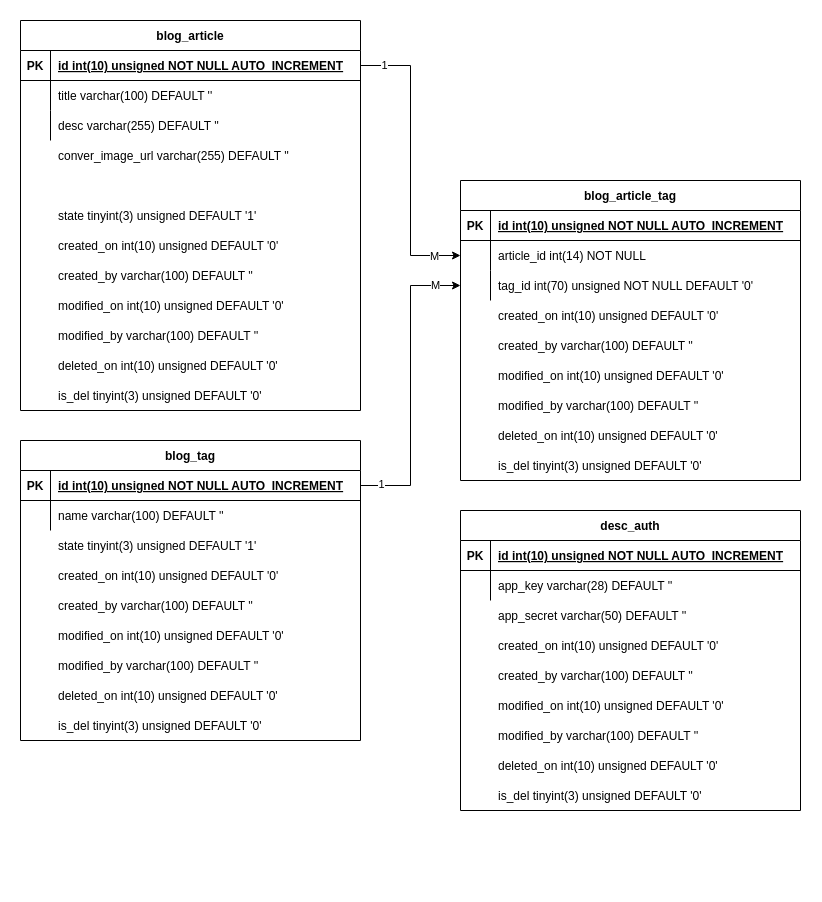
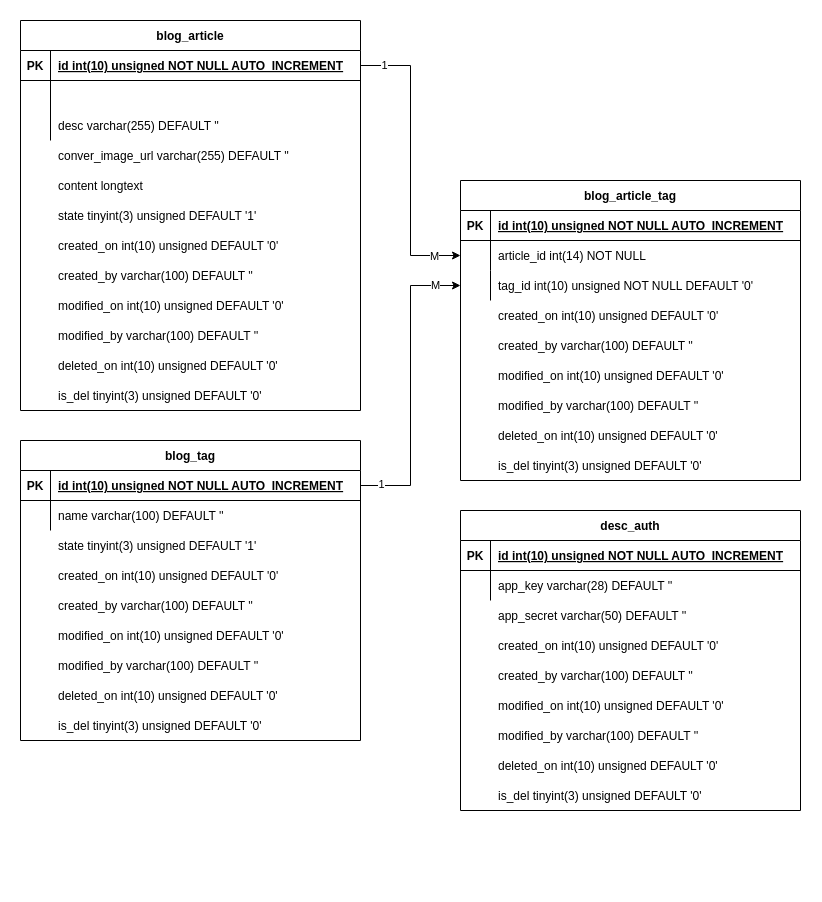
- <mxCell id="26" value="title varchar(100) DEFAULT ''" style="shape=partialRectangle;overflow=hidden;connectable=0;fillColor=none;top=0;left=0;bottom=0;right=0;align=left;spacingLeft=6;" parent="24" vertex="1"><mxGeometry x="30" width="310" height="30" as="geometry" /></mxCell>
+ <mxCell id="31" value="content longtext" style="shape=partialRectangle;overflow=hidden;connectable=0;fillColor=none;top=0;left=0;bottom=0;right=0;align=left;spacingLeft=6;" parent="19" vertex="1"><mxGeometry x="30" y="150" width="310" height="30" as="geometry" /></mxCell>
- <mxCell id="12" value="tag_id int(70) unsigned NOT NULL DEFAULT '0'" style="shape=partialRectangle;overflow=hidden;connectable=0;fillColor=none;top=0;left=0;bottom=0;right=0;align=left;spacingLeft=6;" parent="10" vertex="1"><mxGeometry x="30" width="310" height="30" as="geometry" /></mxCell>
+ <mxCell id="12" value="tag_id int(10) unsigned NOT NULL DEFAULT '0'" style="shape=partialRectangle;overflow=hidden;connectable=0;fillColor=none;top=0;left=0;bottom=0;right=0;align=left;spacingLeft=6;" parent="10" vertex="1"><mxGeometry x="30" width="310" height="30" as="geometry" /></mxCell>
